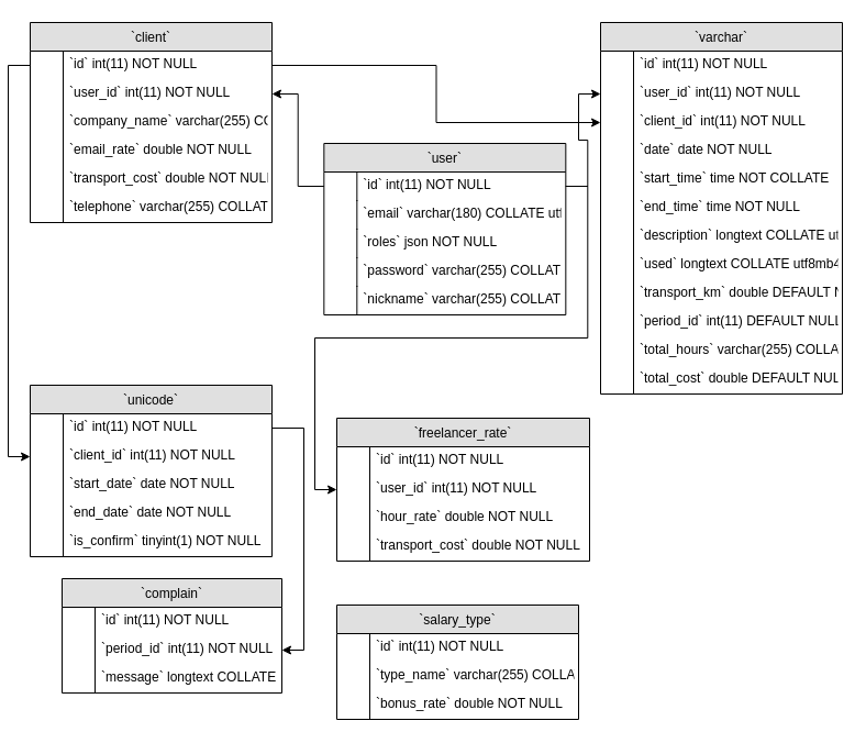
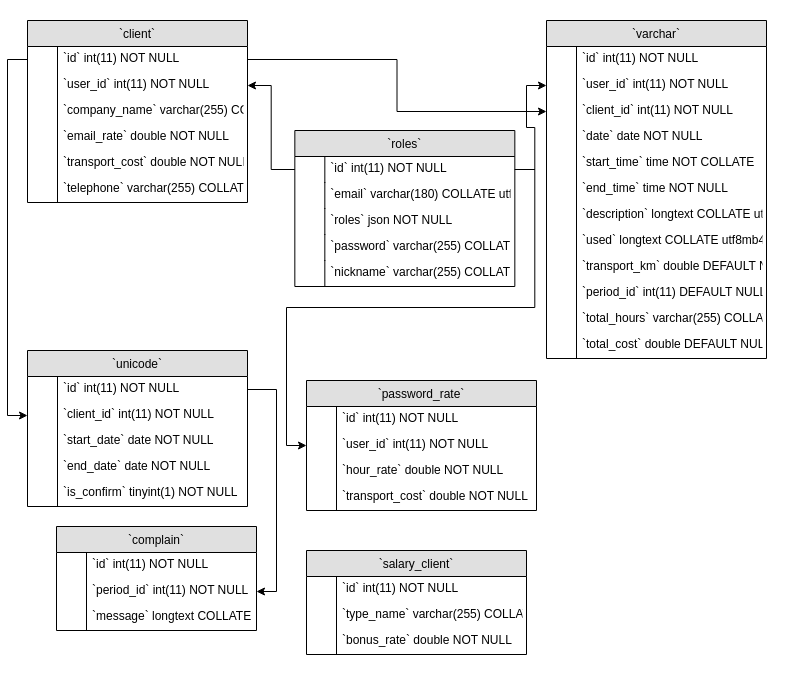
- <mxCell id="74" value="`user`" style="swimlane;fontStyle=0;childLayout=stackLayout;horizontal=1;startSize=26;fillColor=#e0e0e0;horizontalStack=0;resizeParent=1;resizeLast=0;collapsible=1;marginBottom=0;swimlaneFillColor=#ffffff;align=center;" vertex="1" parent="1"><mxGeometry x="287.33" y="130" width="220" height="156" as="geometry" /></mxCell>
+ <mxCell id="74" value="`roles`" style="swimlane;fontStyle=0;childLayout=stackLayout;horizontal=1;startSize=26;fillColor=#e0e0e0;horizontalStack=0;resizeParent=1;resizeLast=0;collapsible=1;marginBottom=0;swimlaneFillColor=#ffffff;align=center;" vertex="1" parent="1"><mxGeometry x="287.33" y="130" width="220" height="156" as="geometry" /></mxCell>
- <mxCell id="22" value="`freelancer_rate`" style="swimlane;fontStyle=0;childLayout=stackLayout;horizontal=1;startSize=26;fillColor=#e0e0e0;horizontalStack=0;resizeParent=1;resizeLast=0;collapsible=1;marginBottom=0;swimlaneFillColor=#ffffff;align=center;" vertex="1" parent="1"><mxGeometry x="299" y="380" width="230" height="130" as="geometry" /></mxCell>
+ <mxCell id="22" value="`password_rate`" style="swimlane;fontStyle=0;childLayout=stackLayout;horizontal=1;startSize=26;fillColor=#e0e0e0;horizontalStack=0;resizeParent=1;resizeLast=0;collapsible=1;marginBottom=0;swimlaneFillColor=#ffffff;align=center;" vertex="1" parent="1"><mxGeometry x="299" y="380" width="230" height="130" as="geometry" /></mxCell>
- <mxCell id="42" value="`salary_type`" style="swimlane;fontStyle=0;childLayout=stackLayout;horizontal=1;startSize=26;fillColor=#e0e0e0;horizontalStack=0;resizeParent=1;resizeLast=0;collapsible=1;marginBottom=0;swimlaneFillColor=#ffffff;align=center;" vertex="1" parent="1"><mxGeometry x="299" y="550" width="220" height="104" as="geometry" /></mxCell>
+ <mxCell id="42" value="`salary_client`" style="swimlane;fontStyle=0;childLayout=stackLayout;horizontal=1;startSize=26;fillColor=#e0e0e0;horizontalStack=0;resizeParent=1;resizeLast=0;collapsible=1;marginBottom=0;swimlaneFillColor=#ffffff;align=center;" vertex="1" parent="1"><mxGeometry x="299" y="550" width="220" height="104" as="geometry" /></mxCell>
